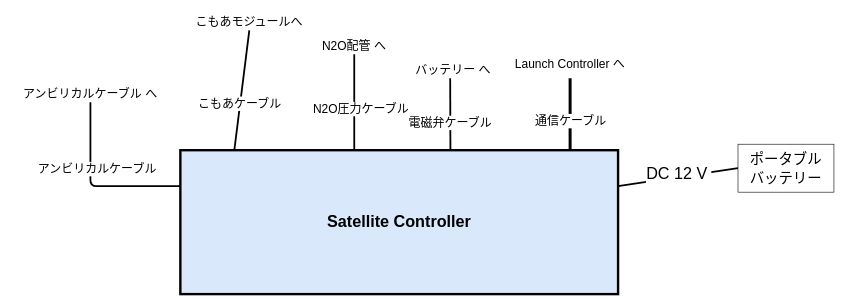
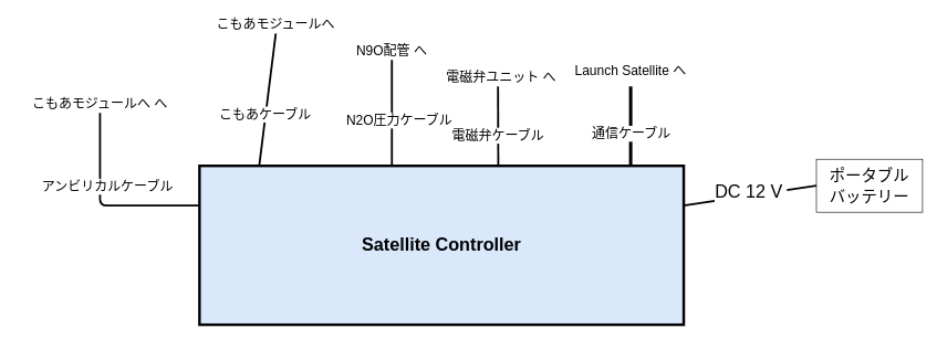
- <mxCell id="14" value="&lt;span style=&quot;font-size: 20px;&quot;&gt;N2O配管 へ&lt;/span&gt;" style="text;html=1;strokeColor=none;fillColor=none;align=center;verticalAlign=middle;whiteSpace=wrap;rounded=0;strokeWidth=4;fontSize=16;" parent="1" vertex="1"><mxGeometry x="530" y="60" width="120" height="30" as="geometry" /></mxCell>
+ <mxCell id="14" value="&lt;span style=&quot;font-size: 20px;&quot;&gt;N9O配管 へ&lt;/span&gt;" style="text;html=1;strokeColor=none;fillColor=none;align=center;verticalAlign=middle;whiteSpace=wrap;rounded=0;strokeWidth=4;fontSize=16;" parent="1" vertex="1"><mxGeometry x="530" y="60" width="120" height="30" as="geometry" /></mxCell>
- <mxCell id="5" value="&lt;font style=&quot;font-size: 20px;&quot;&gt;Launch Controller へ&lt;/font&gt;" style="text;html=1;strokeColor=none;fillColor=none;align=center;verticalAlign=middle;whiteSpace=wrap;rounded=0;strokeWidth=4;fontSize=16;" parent="1" vertex="1"><mxGeometry x="840" y="90" width="220" height="30" as="geometry" /></mxCell>
+ <mxCell id="5" value="&lt;font style=&quot;font-size: 20px;&quot;&gt;Launch Satellite へ&lt;/font&gt;" style="text;html=1;strokeColor=none;fillColor=none;align=center;verticalAlign=middle;whiteSpace=wrap;rounded=0;strokeWidth=4;fontSize=16;" parent="1" vertex="1"><mxGeometry x="840" y="90" width="220" height="30" as="geometry" /></mxCell>
- <mxCell id="11" value="&lt;span style=&quot;font-size: 20px;&quot;&gt;バッテリー へ&lt;/span&gt;" style="text;html=1;strokeColor=none;fillColor=none;align=center;verticalAlign=middle;whiteSpace=wrap;rounded=0;strokeWidth=4;fontSize=16;" parent="1" vertex="1"><mxGeometry x="670" y="100" width="170" height="30" as="geometry" /></mxCell>
+ <mxCell id="11" value="&lt;span style=&quot;font-size: 20px;&quot;&gt;電磁弁ユニット へ&lt;/span&gt;" style="text;html=1;strokeColor=none;fillColor=none;align=center;verticalAlign=middle;whiteSpace=wrap;rounded=0;strokeWidth=4;fontSize=16;" parent="1" vertex="1"><mxGeometry x="670" y="100" width="170" height="30" as="geometry" /></mxCell>
- <mxCell id="20" value="&lt;span style=&quot;font-size: 20px;&quot;&gt;アンビリカルケーブル へ&lt;/span&gt;" style="text;html=1;strokeColor=none;fillColor=none;align=center;verticalAlign=middle;whiteSpace=wrap;rounded=0;strokeWidth=4;fontSize=16;" parent="1" vertex="1"><mxGeometry x="20" y="140" width="260" height="30" as="geometry" /></mxCell>
+ <mxCell id="20" value="&lt;span style=&quot;font-size: 20px;&quot;&gt;こもあモジュールへ へ&lt;/span&gt;" style="text;html=1;strokeColor=none;fillColor=none;align=center;verticalAlign=middle;whiteSpace=wrap;rounded=0;strokeWidth=4;fontSize=16;" parent="1" vertex="1"><mxGeometry x="20" y="140" width="260" height="30" as="geometry" /></mxCell>
